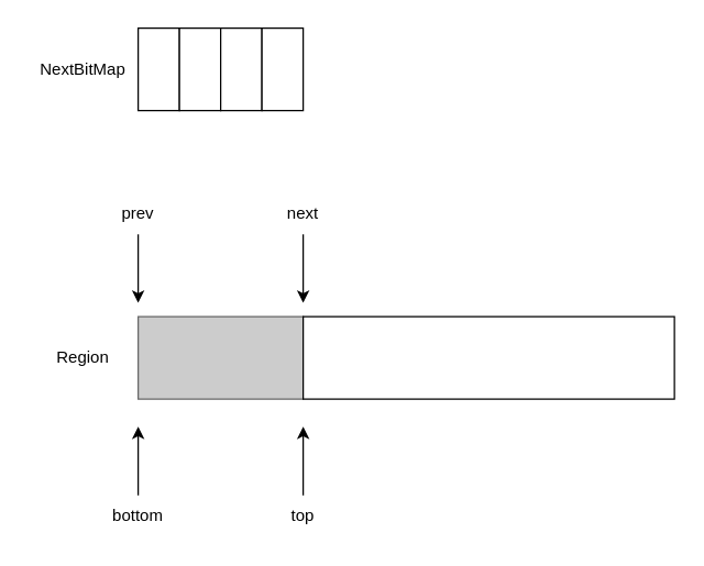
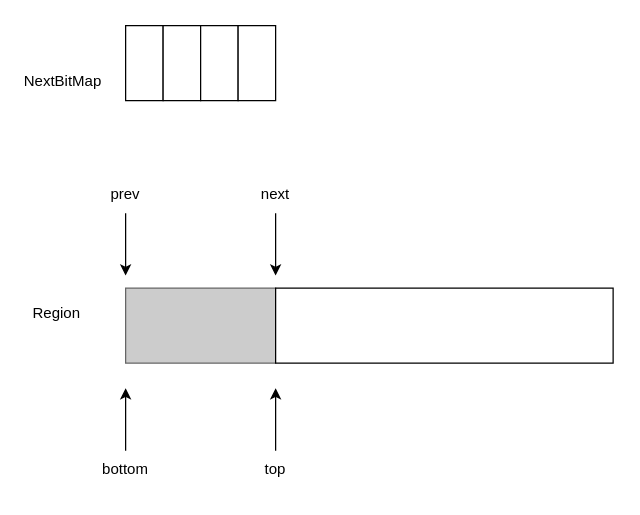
- <mxCell id="14" value="NextBitMap" style="text;html=1;strokeColor=none;fillColor=none;align=center;verticalAlign=middle;whiteSpace=wrap;rounded=0;" vertex="1" parent="1"><mxGeometry x="20" y="35" width="80" height="30" as="geometry" /></mxCell>
+ <mxCell id="14" value="NextBitMap" style="text;html=1;strokeColor=none;fillColor=none;align=center;verticalAlign=middle;whiteSpace=wrap;rounded=0;" vertex="1" parent="1"><mxGeometry x="10" y="50" width="80" height="30" as="geometry" /></mxCell>
- <mxCell id="4" value="Region" style="text;html=1;strokeColor=none;fillColor=none;align=center;verticalAlign=middle;whiteSpace=wrap;rounded=0;" vertex="1" parent="1"><mxGeometry x="30" y="245" width="60" height="30" as="geometry" /></mxCell>
+ <mxCell id="4" value="Region" style="text;html=1;strokeColor=none;fillColor=none;align=center;verticalAlign=middle;whiteSpace=wrap;rounded=0;" vertex="1" parent="1"><mxGeometry x="15" y="235" width="60" height="30" as="geometry" /></mxCell>
